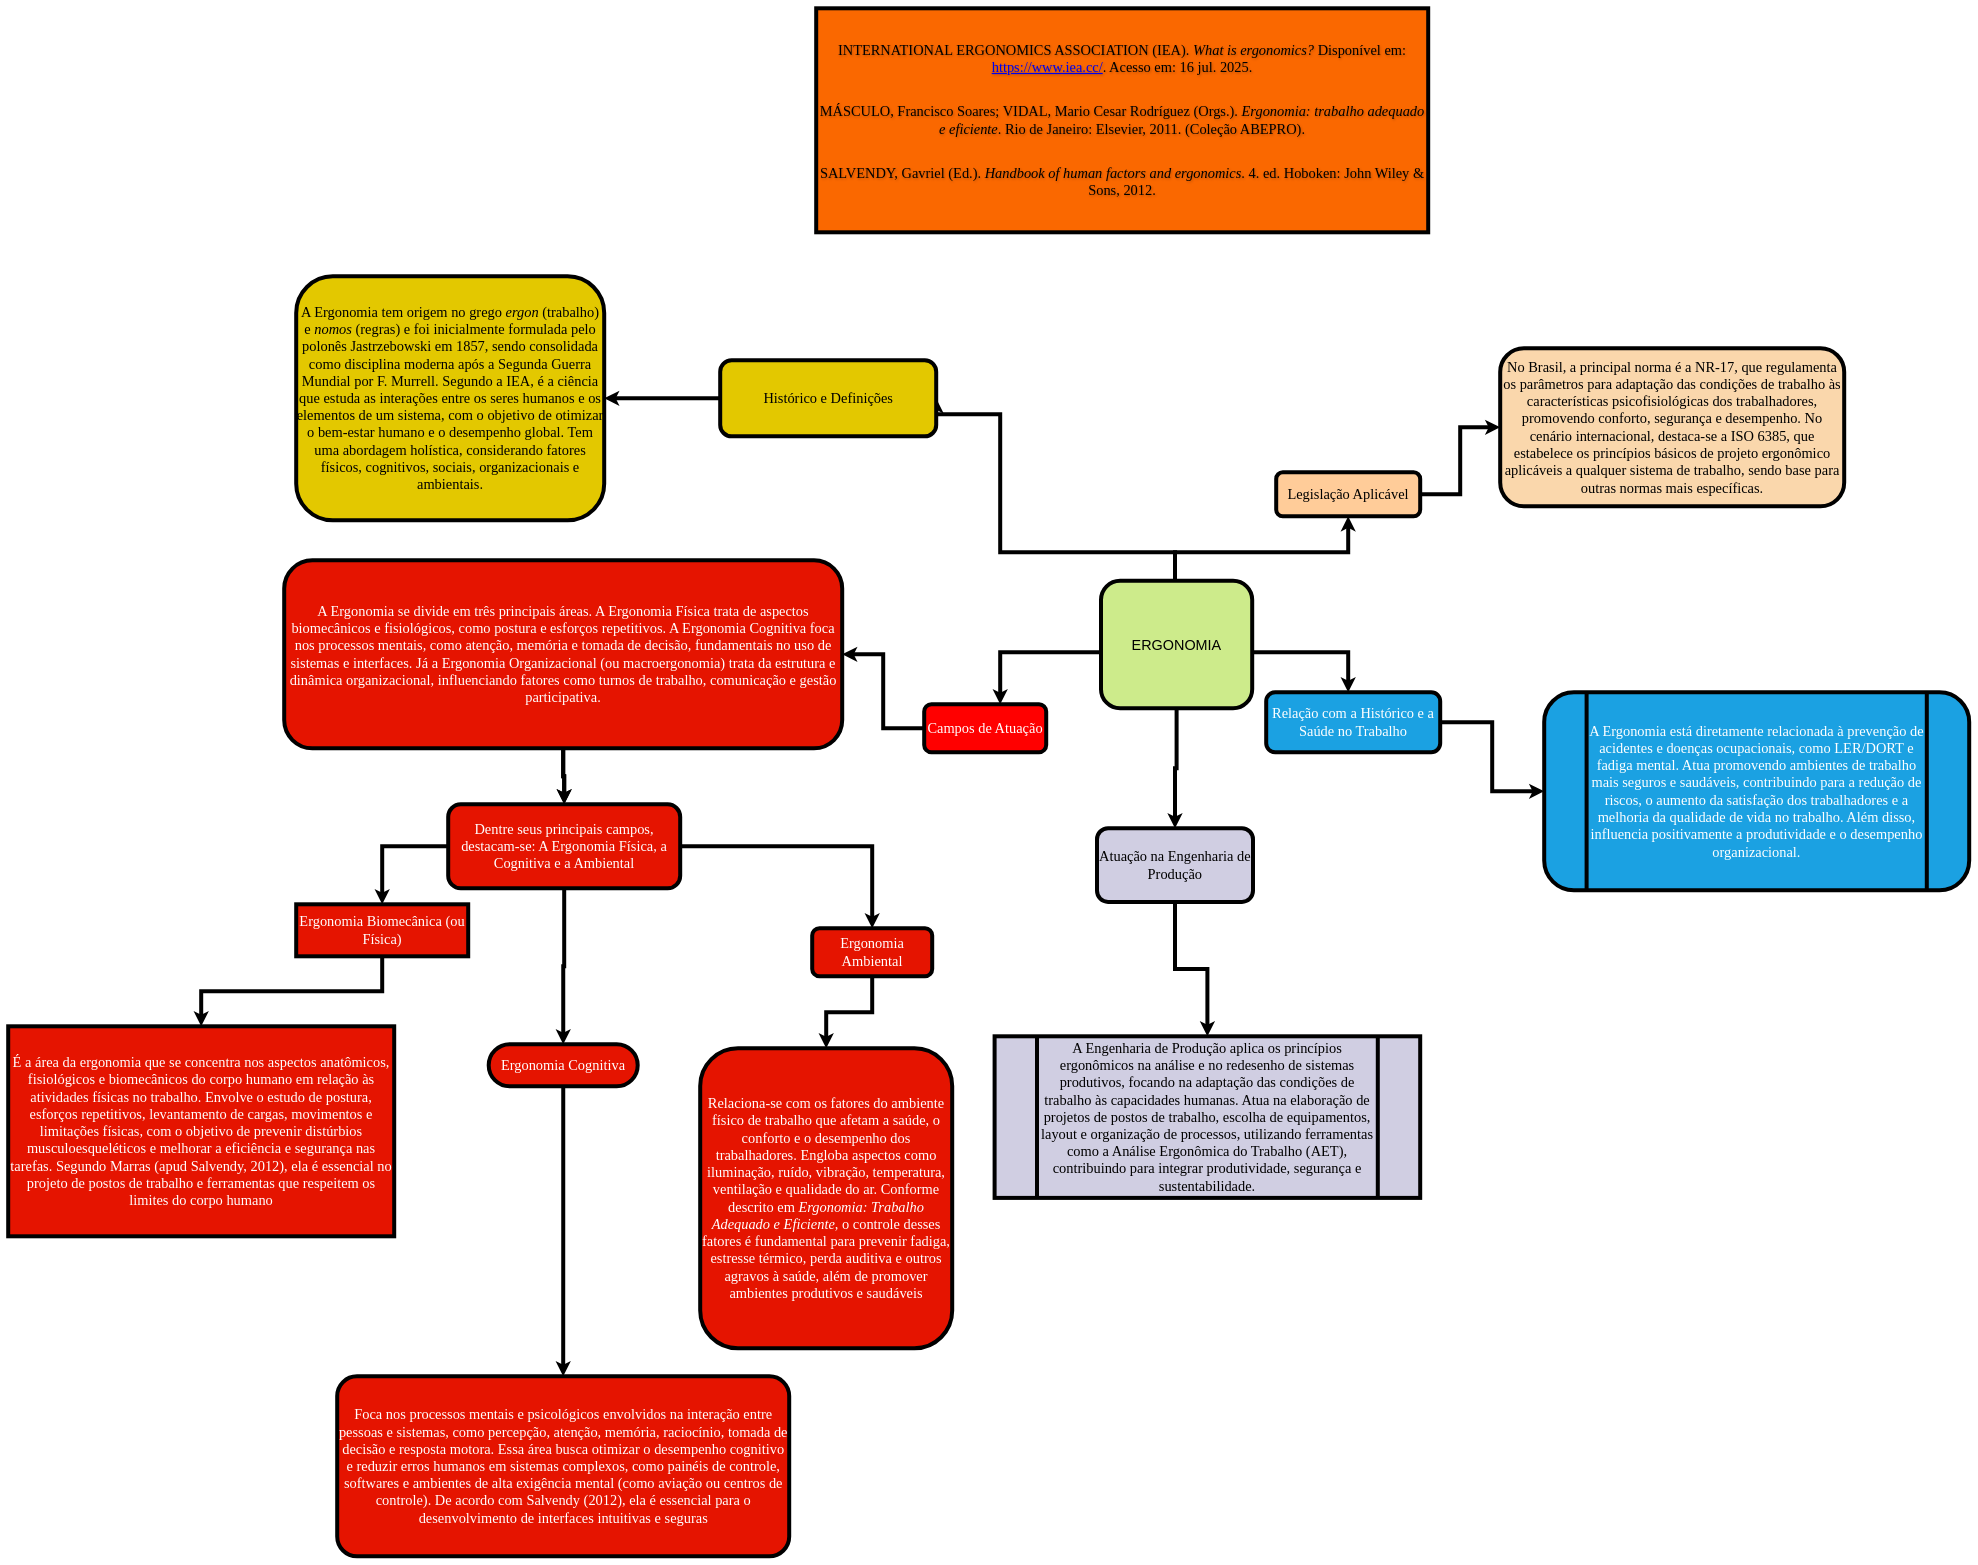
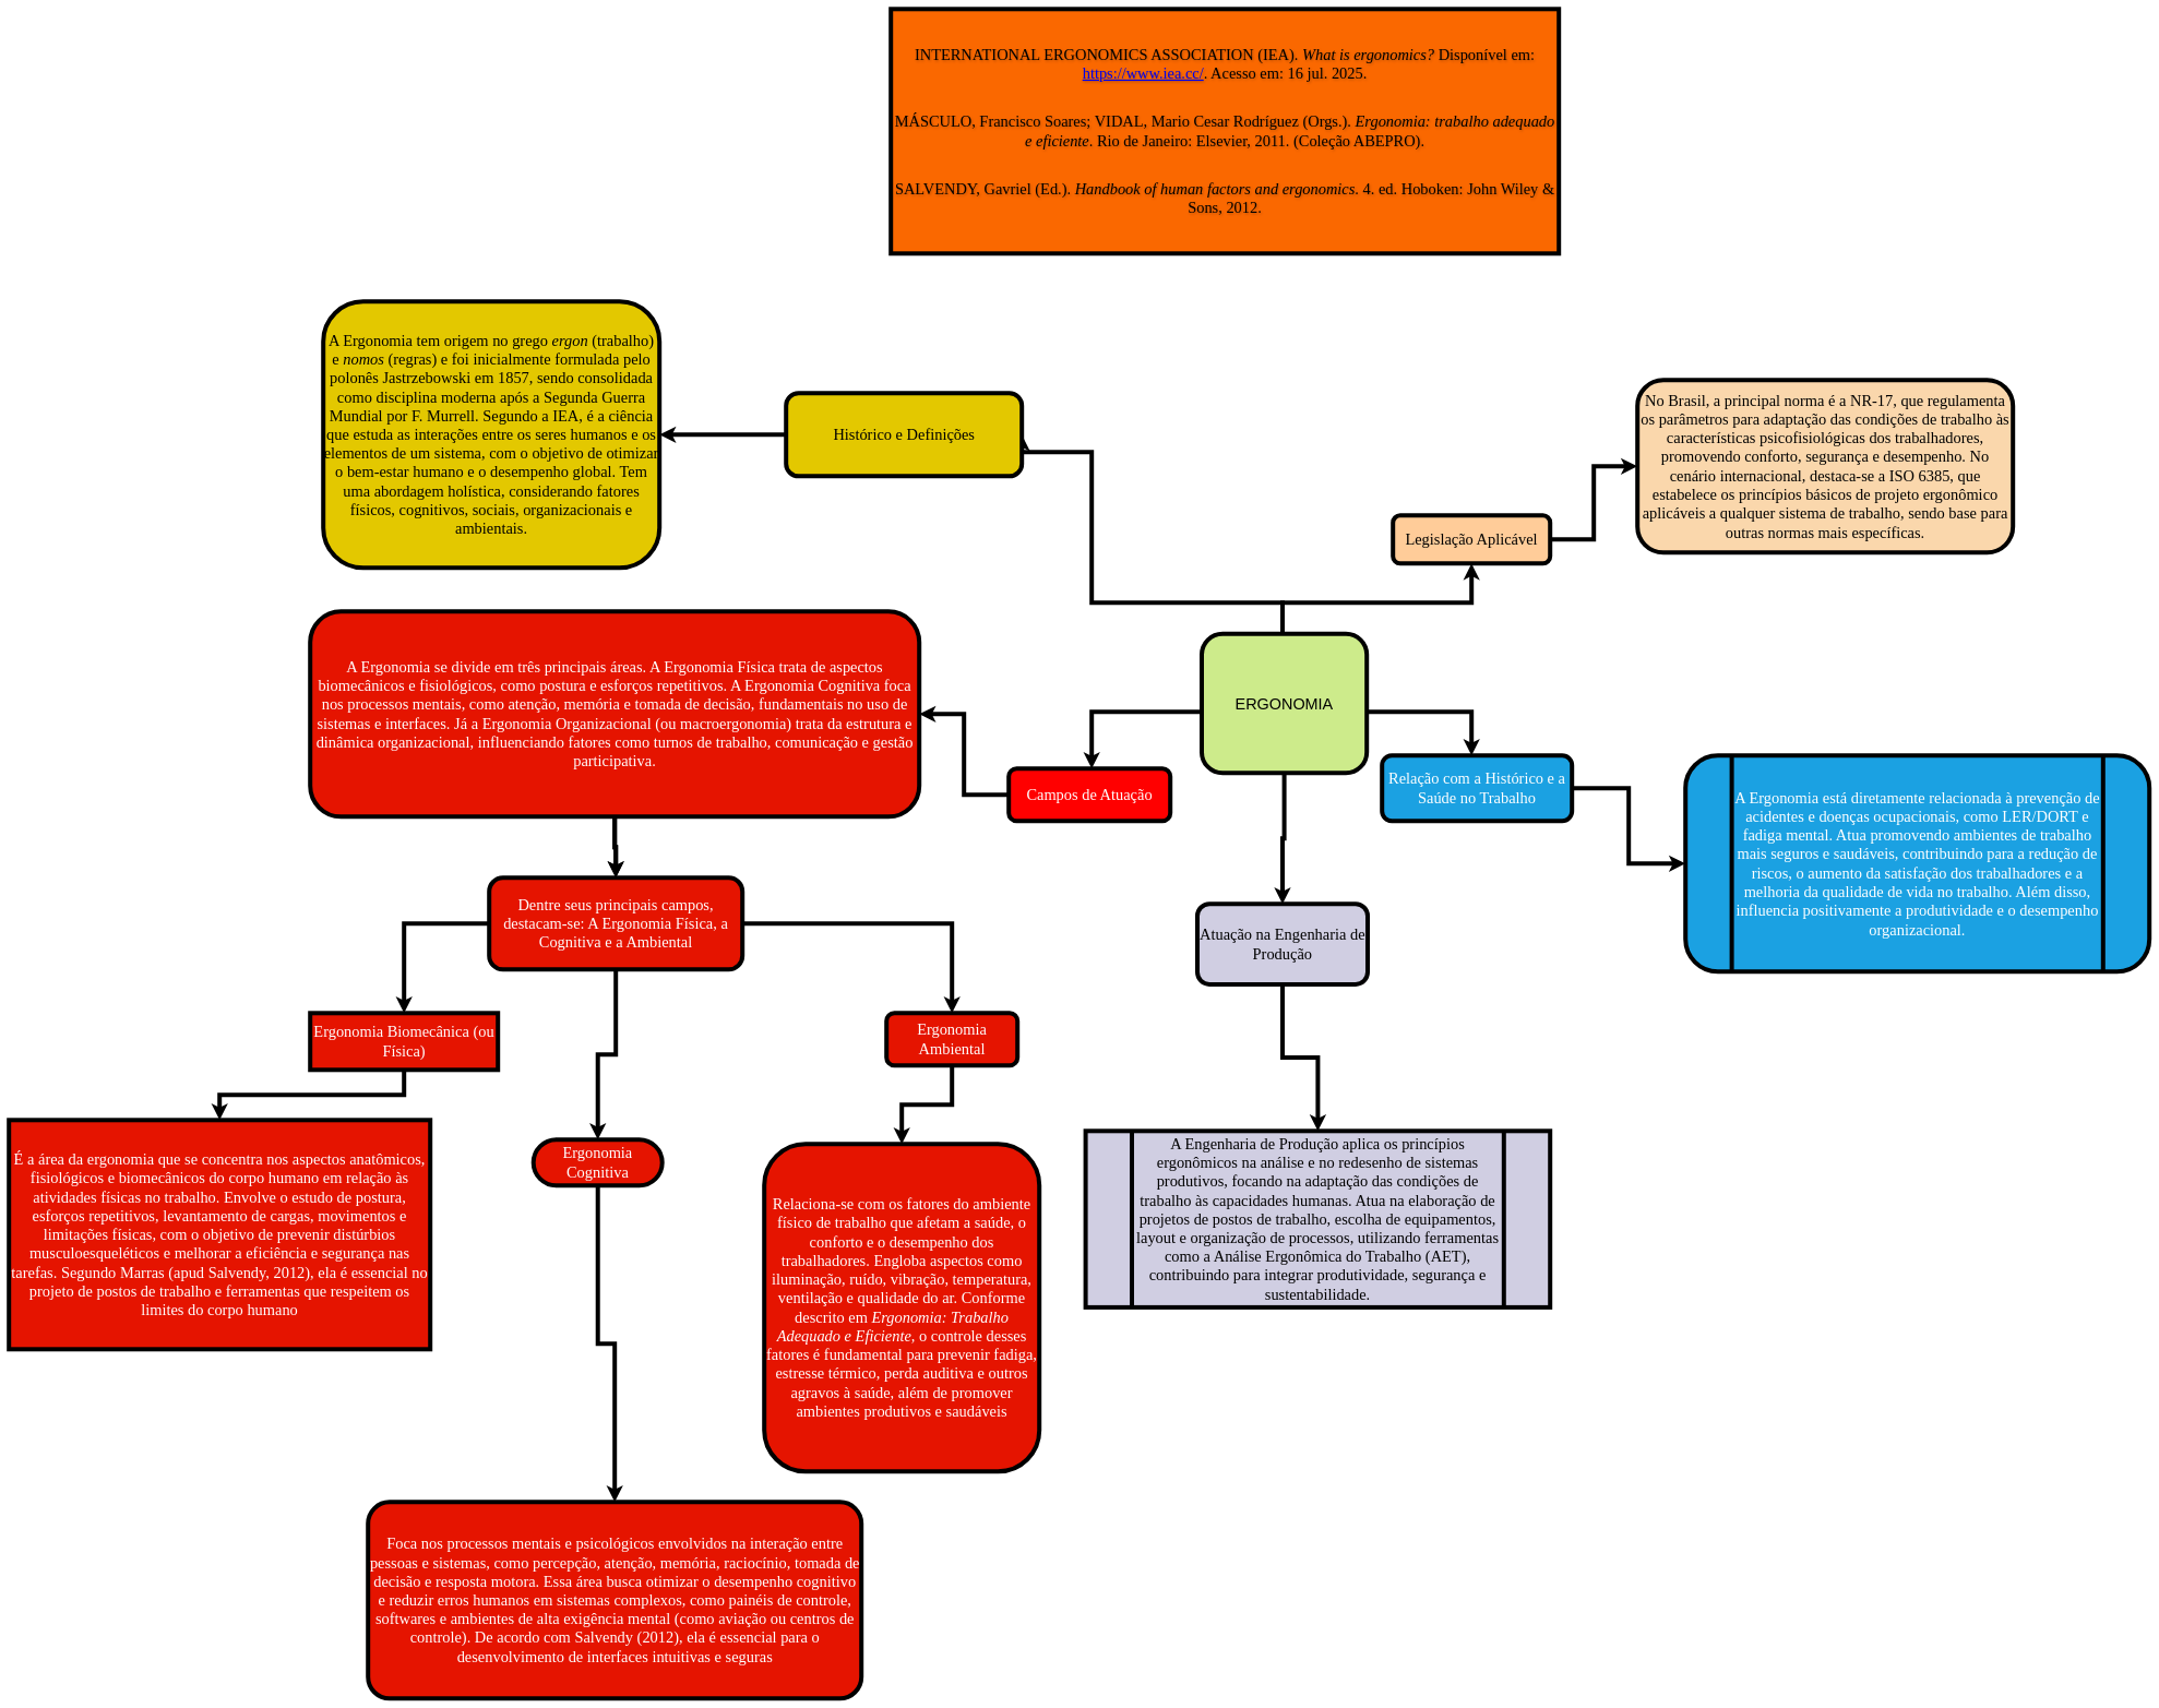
- <mxCell id="11" value="Campos de Atuação" style="whiteSpace=wrap;html=1;rounded=1;fontFamily=Times New Roman;fontSize=36;fillColor=light-dark(#FF0000,#CC0000);fontColor=light-dark(#FFFFFF,#FFFFFF);strokeColor=light-dark(#000000, #ffffff);strokeWidth=10;" vertex="1" parent="1"><mxGeometry x="2310" y="1760" width="305" height="120" as="geometry" /></mxCell>
+ <mxCell id="11" value="Campos de Atuação" style="whiteSpace=wrap;html=1;rounded=1;fontFamily=Times New Roman;fontSize=36;fillColor=light-dark(#FF0000,#CC0000);fontColor=light-dark(#FFFFFF,#FFFFFF);strokeColor=light-dark(#000000, #ffffff);strokeWidth=10;" vertex="1" parent="1"><mxGeometry x="2310" y="1760" width="370" height="120" as="geometry" /></mxCell>
- <mxCell id="28" value="Ergonomia Biomecânica (ou Física)" style="rounded=1;whiteSpace=wrap;html=1;fontSize=36;fontFamily=Times New Roman;fillColor=light-dark(#E51400,#CC0000);strokeColor=light-dark(#000000, #ffffff);fontColor=light-dark(#FFFFFF,#FFFFFF);arcSize=0;strokeWidth=10;" vertex="1" parent="1"><mxGeometry x="740" y="2260" width="430" height="130" as="geometry" /></mxCell>
+ <mxCell id="28" value="Ergonomia Biomecânica (ou Física)" style="rounded=1;whiteSpace=wrap;html=1;fontSize=36;fontFamily=Times New Roman;fillColor=light-dark(#E51400,#CC0000);strokeColor=light-dark(#000000, #ffffff);fontColor=light-dark(#FFFFFF,#FFFFFF);arcSize=0;strokeWidth=10;" vertex="1" parent="1"><mxGeometry x="710" y="2320" width="430" height="130" as="geometry" /></mxCell>
- <mxCell id="30" value="&lt;div&gt;Ergonomia Cognitiva&lt;/div&gt;" style="whiteSpace=wrap;html=1;fontSize=36;fontFamily=Times New Roman;fillColor=light-dark(#E51400,#CC0000);strokeColor=light-dark(#000000, #ffffff);fontColor=light-dark(#FFFFFF,#FFFFFF);rounded=1;arcSize=50;strokeWidth=10;" vertex="1" parent="1"><mxGeometry x="1221.25" y="2610" width="372.5" height="105" as="geometry" /></mxCell>
+ <mxCell id="30" value="&lt;div&gt;Ergonomia Cognitiva&lt;/div&gt;" style="whiteSpace=wrap;html=1;fontSize=36;fontFamily=Times New Roman;fillColor=light-dark(#E51400,#CC0000);strokeColor=light-dark(#000000, #ffffff);fontColor=light-dark(#FFFFFF,#FFFFFF);rounded=1;arcSize=50;strokeWidth=10;" vertex="1" parent="1"><mxGeometry x="1221.25" y="2610" width="295" height="105" as="geometry" /></mxCell>
